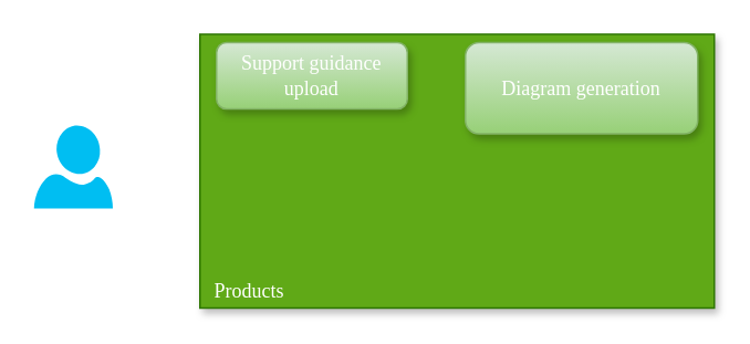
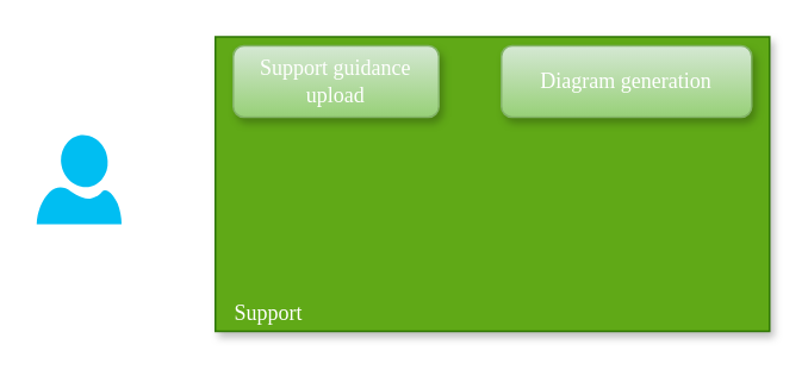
- <mxCell id="6" value="Diagram generation" style="rounded=1;whiteSpace=wrap;html=1;fillColor=#d5e8d4;strokeColor=#82b366;gradientColor=#97d077;fontColor=light-dark(#ffffff, #ededed);fontFamily=Times New Roman;glass=0;shadow=1;align=center;verticalAlign=middle;fontSize=12;" vertex="1" parent="1"><mxGeometry x="280" y="25" width="140" height="55" as="geometry" /></mxCell>
+ <mxCell id="6" value="Diagram generation" style="rounded=1;whiteSpace=wrap;html=1;fillColor=#d5e8d4;strokeColor=#82b366;gradientColor=#97d077;fontColor=light-dark(#ffffff, #ededed);fontFamily=Times New Roman;glass=0;shadow=1;align=center;verticalAlign=middle;fontSize=12;" vertex="1" parent="1"><mxGeometry x="280" y="25" width="140" height="40" as="geometry" /></mxCell>
- <mxCell id="4" value="Products" style="text;html=1;align=center;verticalAlign=middle;whiteSpace=wrap;rounded=1;fontColor=light-dark(#ffffff, #ededed);fontFamily=Times New Roman;glass=0;shadow=1;" vertex="1" parent="1"><mxGeometry x="120" y="165" width="60" height="20" as="geometry" /></mxCell>
+ <mxCell id="4" value="Support" style="text;html=1;align=center;verticalAlign=middle;whiteSpace=wrap;rounded=1;fontColor=light-dark(#ffffff, #ededed);fontFamily=Times New Roman;glass=0;shadow=1;" vertex="1" parent="1"><mxGeometry x="120" y="165" width="60" height="20" as="geometry" /></mxCell>
